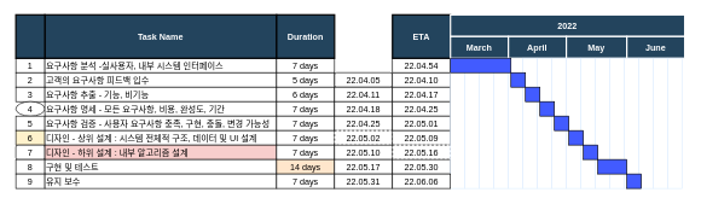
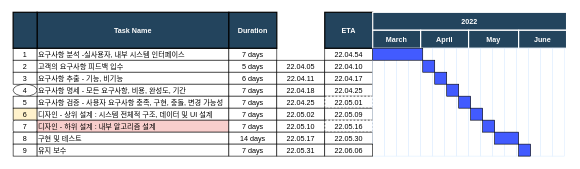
- <mxCell id="9" value="22.04.05" style="strokeColor=default;rounded=1;" parent="1" vertex="1"><mxGeometry x="460.5" y="100" width="80.0" height="20" as="geometry" /></mxCell>
+ <mxCell id="9" value="22.04.05" style="strokeColor=default;" parent="1" vertex="1"><mxGeometry x="460.5" y="100" width="80.0" height="20" as="geometry" /></mxCell>
- <mxCell id="25" value="22.05.01" style="strokeColor=default;" parent="1" vertex="1"><mxGeometry x="540.5" y="160" width="80.0" height="20" as="geometry" /></mxCell>
+ <mxCell id="25" value="22.05.01" style="strokeColor=default;dashed=1;" parent="1" vertex="1"><mxGeometry x="540.5" y="160" width="80.0" height="20" as="geometry" /></mxCell>
- <mxCell id="29" value="22.05.02" style="strokeColor=default;dashed=1;" parent="1" vertex="1"><mxGeometry x="460.5" y="180" width="80.0" height="20" as="geometry" /></mxCell>
+ <mxCell id="29" value="22.05.02" style="strokeColor=default;" parent="1" vertex="1"><mxGeometry x="460.5" y="180" width="80.0" height="20" as="geometry" /></mxCell>
- <mxCell id="38" value="14 days" style="strokeColor=default;fillColor=#ffe6cc;" parent="1" vertex="1"><mxGeometry x="380.5" y="220" width="80.0" height="20" as="geometry" /></mxCell>
+ <mxCell id="38" value="14 days" style="strokeColor=default;" parent="1" vertex="1"><mxGeometry x="380.5" y="220" width="80.0" height="20" as="geometry" /></mxCell>
